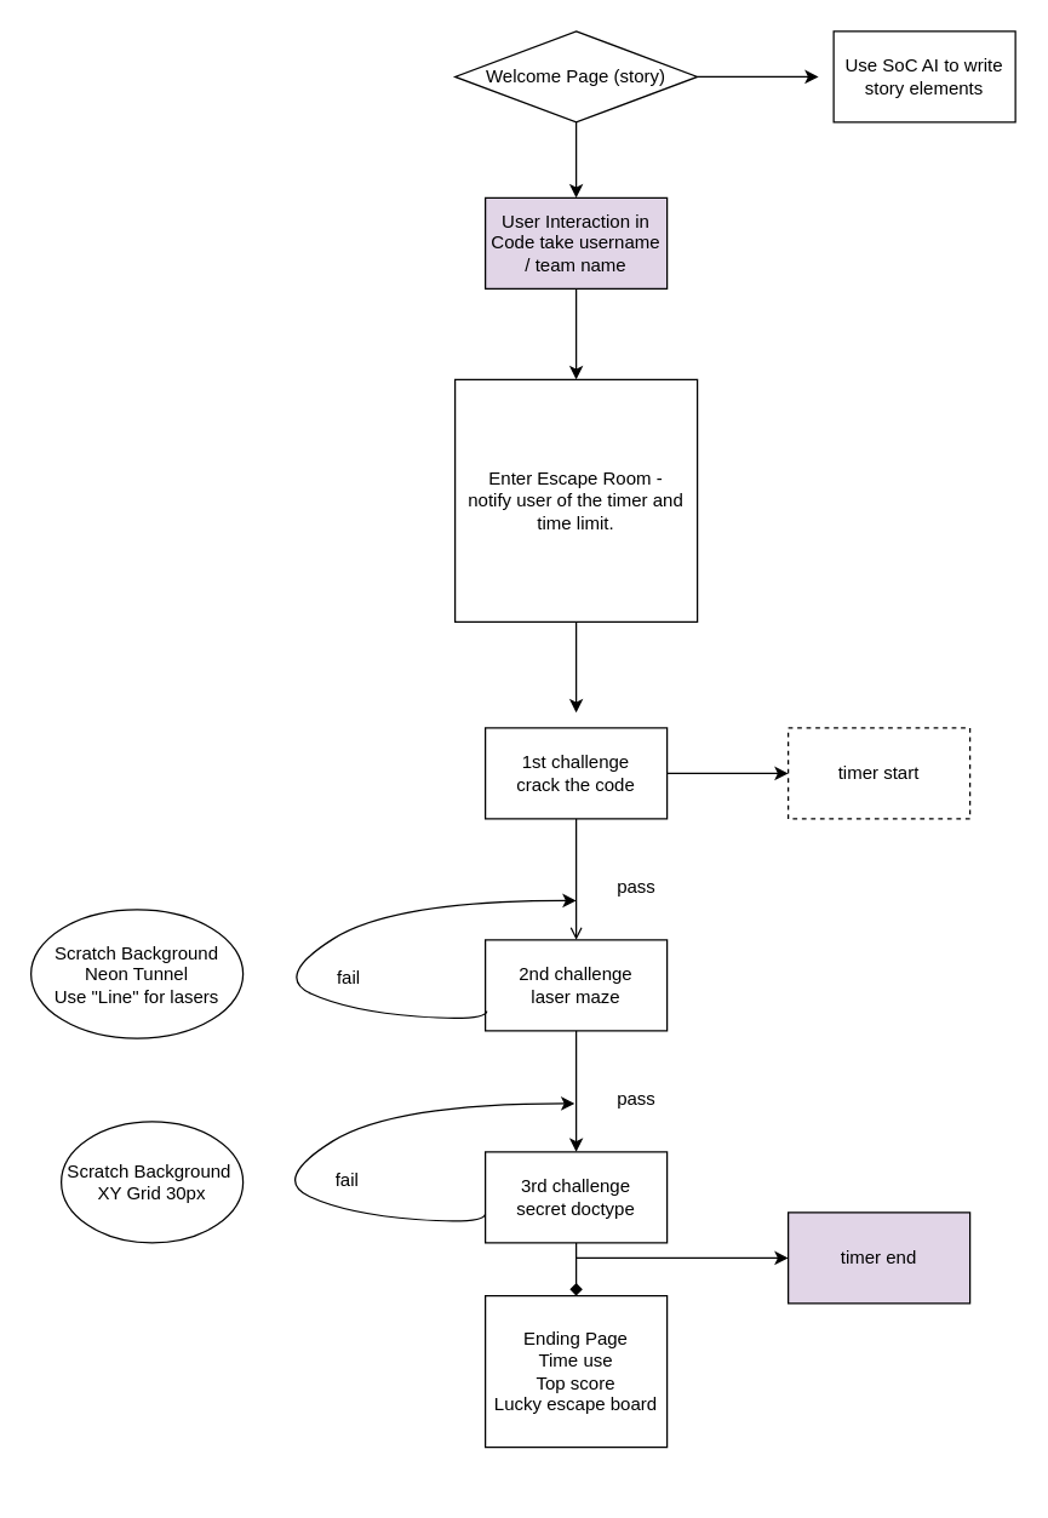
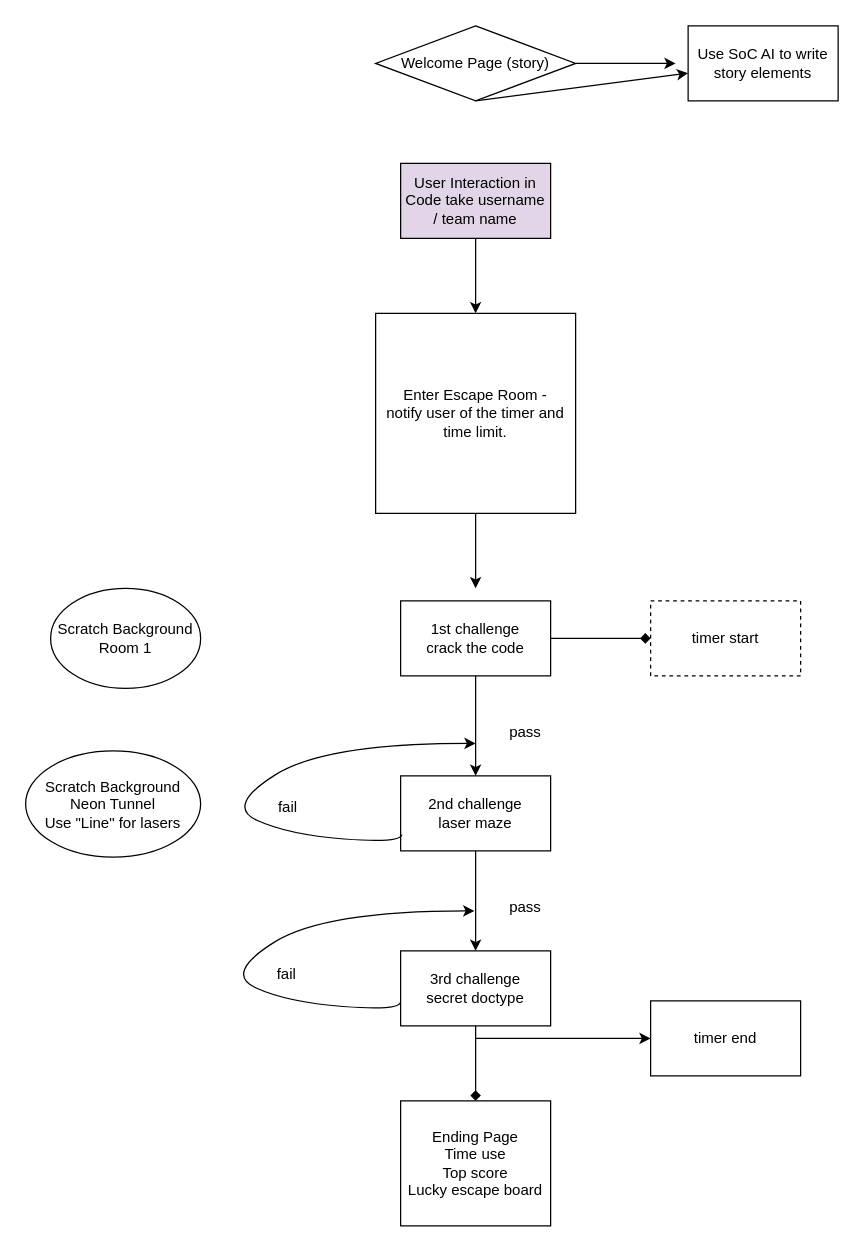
- <mxCell id="4" style="edgeStyle=none;html=1;exitX=0.5;exitY=1;exitDx=0;exitDy=0;entryX=0.5;entryY=0;entryDx=0;entryDy=0;" edge="1" parent="1" source="6" target="8"><mxGeometry relative="1" as="geometry" /></mxCell>
+ <mxCell id="4" style="edgeStyle=none;html=1;exitX=0.5;exitY=1;exitDx=0;exitDy=0;" edge="1" parent="1" source="6" target="9"><mxGeometry relative="1" as="geometry" /></mxCell>
+ <mxCell id="27" value="Scratch Background Room 1" style="ellipse;whiteSpace=wrap;html=1;" vertex="1" parent="1"><mxGeometry x="40" y="470" width="120" height="80" as="geometry" /></mxCell>
- <mxCell id="12" style="edgeStyle=none;html=1;exitX=1;exitY=0.5;exitDx=0;exitDy=0;entryX=0;entryY=0.5;entryDx=0;entryDy=0;" edge="1" parent="1" source="13" target="24"><mxGeometry relative="1" as="geometry" /></mxCell>
+ <mxCell id="12" style="edgeStyle=none;html=1;exitX=1;exitY=0.5;exitDx=0;exitDy=0;entryX=0;entryY=0.5;entryDx=0;entryDy=0;endArrow=diamond;" edge="1" parent="1" source="13" target="24"><mxGeometry relative="1" as="geometry" /></mxCell>
- <mxCell id="11" style="edgeStyle=none;html=1;exitX=0.5;exitY=1;exitDx=0;exitDy=0;entryX=0.5;entryY=0;entryDx=0;entryDy=0;endArrow=open;" edge="1" parent="1" source="13" target="10"><mxGeometry relative="1" as="geometry" /></mxCell>
+ <mxCell id="11" style="edgeStyle=none;html=1;exitX=0.5;exitY=1;exitDx=0;exitDy=0;entryX=0.5;entryY=0;entryDx=0;entryDy=0;" edge="1" parent="1" source="13" target="10"><mxGeometry relative="1" as="geometry" /></mxCell>
- <mxCell id="29" value="Scratch Background&amp;nbsp;&lt;br&gt;XY Grid 30px" style="ellipse;whiteSpace=wrap;html=1;" vertex="1" parent="1"><mxGeometry x="40" y="740" width="120" height="80" as="geometry" /></mxCell>
- <mxCell id="25" value="timer end" style="rounded=0;whiteSpace=wrap;html=1;fillColor=#e1d5e7;" vertex="1" parent="1"><mxGeometry x="520" y="800" width="120" height="60" as="geometry" /></mxCell>
+ <mxCell id="25" value="timer end" style="rounded=0;whiteSpace=wrap;html=1;" vertex="1" parent="1"><mxGeometry x="520" y="800" width="120" height="60" as="geometry" /></mxCell>
- <mxCell id="23" value="Ending Page&lt;br&gt;Time use&lt;br&gt;Top score&lt;br&gt;Lucky escape board" style="rounded=0;whiteSpace=wrap;html=1;" vertex="1" parent="1"><mxGeometry x="320" y="855" width="120" height="100" as="geometry" /></mxCell>
+ <mxCell id="23" value="Ending Page&lt;br&gt;Time use&lt;br&gt;Top score&lt;br&gt;Lucky escape board" style="rounded=0;whiteSpace=wrap;html=1;" vertex="1" parent="1"><mxGeometry x="320" y="880" width="120" height="100" as="geometry" /></mxCell>
